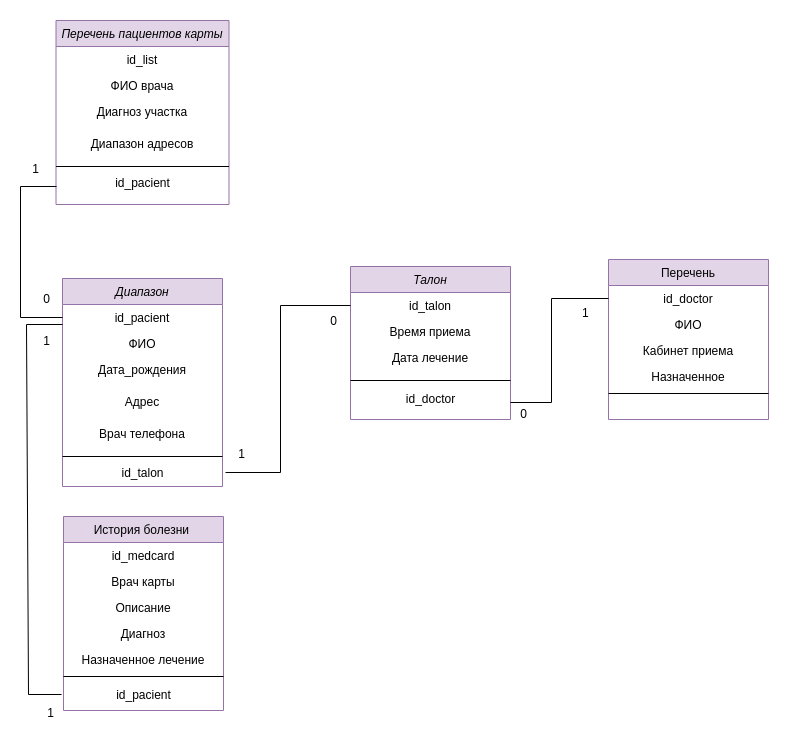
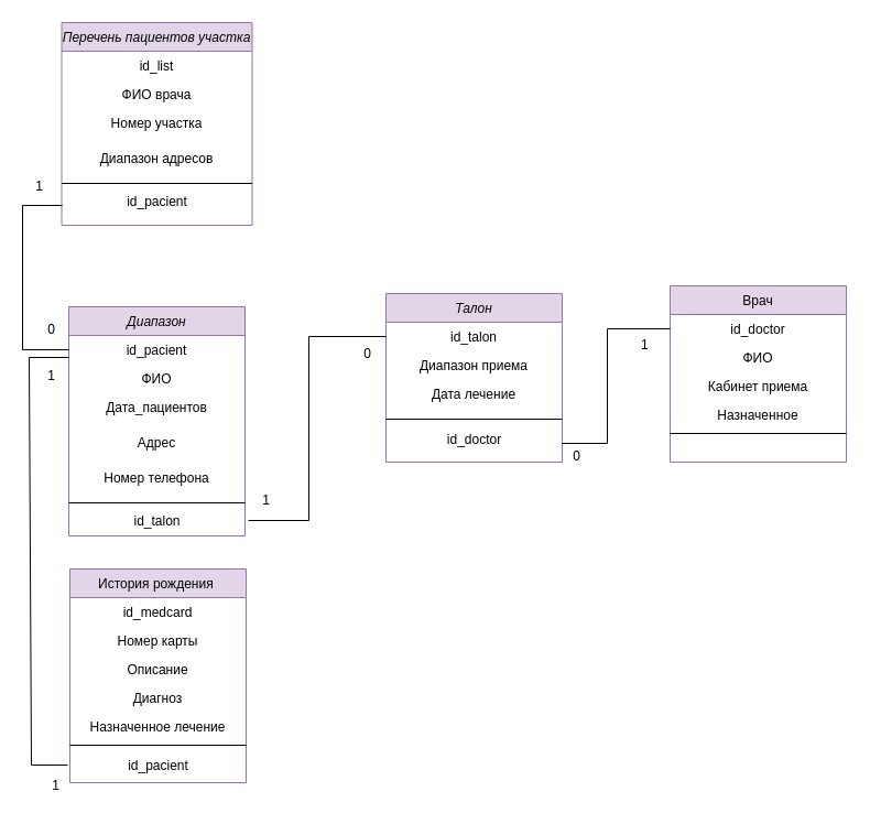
- <mxCell id="30" value="Перечень пациентов карты" style="swimlane;fontStyle=2;align=center;verticalAlign=top;childLayout=stackLayout;horizontal=1;startSize=26;horizontalStack=0;resizeParent=1;resizeLast=0;collapsible=1;marginBottom=0;rounded=0;shadow=0;strokeWidth=1;fillColor=#e1d5e7;strokeColor=#9673a6;" parent="1" vertex="1"><mxGeometry x="55.5" y="20" width="173" height="184" as="geometry"><mxRectangle x="230" y="140" width="160" height="26" as="alternateBounds" /></mxGeometry></mxCell>
+ <mxCell id="30" value="Перечень пациентов участка" style="swimlane;fontStyle=2;align=center;verticalAlign=top;childLayout=stackLayout;horizontal=1;startSize=26;horizontalStack=0;resizeParent=1;resizeLast=0;collapsible=1;marginBottom=0;rounded=0;shadow=0;strokeWidth=1;fillColor=#e1d5e7;strokeColor=#9673a6;" parent="1" vertex="1"><mxGeometry x="55.5" y="20" width="173" height="184" as="geometry"><mxRectangle x="230" y="140" width="160" height="26" as="alternateBounds" /></mxGeometry></mxCell>
- <mxCell id="33" value="Диагноз участка" style="text;align=center;verticalAlign=top;spacingLeft=4;spacingRight=4;overflow=hidden;rotatable=0;points=[[0,0.5],[1,0.5]];portConstraint=eastwest;rounded=0;shadow=0;html=0;" parent="30" vertex="1"><mxGeometry y="78" width="173" height="32" as="geometry" /></mxCell>
+ <mxCell id="33" value="Номер участка" style="text;align=center;verticalAlign=top;spacingLeft=4;spacingRight=4;overflow=hidden;rotatable=0;points=[[0,0.5],[1,0.5]];portConstraint=eastwest;rounded=0;shadow=0;html=0;" parent="30" vertex="1"><mxGeometry y="78" width="173" height="32" as="geometry" /></mxCell>
- <mxCell id="18" value="Перечень" style="swimlane;fontStyle=0;align=center;verticalAlign=top;childLayout=stackLayout;horizontal=1;startSize=26;horizontalStack=0;resizeParent=1;resizeLast=0;collapsible=1;marginBottom=0;rounded=0;shadow=0;strokeWidth=1;fillColor=#e1d5e7;strokeColor=#9673a6;" parent="1" vertex="1"><mxGeometry x="608" y="259" width="160" height="160" as="geometry"><mxRectangle x="550" y="140" width="160" height="26" as="alternateBounds" /></mxGeometry></mxCell>
+ <mxCell id="18" value="Врач" style="swimlane;fontStyle=0;align=center;verticalAlign=top;childLayout=stackLayout;horizontal=1;startSize=26;horizontalStack=0;resizeParent=1;resizeLast=0;collapsible=1;marginBottom=0;rounded=0;shadow=0;strokeWidth=1;fillColor=#e1d5e7;strokeColor=#9673a6;" parent="1" vertex="1"><mxGeometry x="608" y="259" width="160" height="160" as="geometry"><mxRectangle x="550" y="140" width="160" height="26" as="alternateBounds" /></mxGeometry></mxCell>
- <mxCell id="26" value="Время приема" style="text;align=center;verticalAlign=top;spacingLeft=4;spacingRight=4;overflow=hidden;rotatable=0;points=[[0,0.5],[1,0.5]];portConstraint=eastwest;rounded=0;shadow=0;html=0;" parent="24" vertex="1"><mxGeometry y="52" width="160" height="26" as="geometry" /></mxCell>
+ <mxCell id="26" value="Диапазон приема" style="text;align=center;verticalAlign=top;spacingLeft=4;spacingRight=4;overflow=hidden;rotatable=0;points=[[0,0.5],[1,0.5]];portConstraint=eastwest;rounded=0;shadow=0;html=0;" parent="24" vertex="1"><mxGeometry y="52" width="160" height="26" as="geometry" /></mxCell>
- <mxCell id="5" value="Дата_рождения" style="text;align=center;verticalAlign=top;spacingLeft=4;spacingRight=4;overflow=hidden;rotatable=0;points=[[0,0.5],[1,0.5]];portConstraint=eastwest;rounded=0;shadow=0;html=0;" parent="2" vertex="1"><mxGeometry y="78" width="160" height="32" as="geometry" /></mxCell>
+ <mxCell id="5" value="Дата_пациентов" style="text;align=center;verticalAlign=top;spacingLeft=4;spacingRight=4;overflow=hidden;rotatable=0;points=[[0,0.5],[1,0.5]];portConstraint=eastwest;rounded=0;shadow=0;html=0;" parent="2" vertex="1"><mxGeometry y="78" width="160" height="32" as="geometry" /></mxCell>
- <mxCell id="7" value="Врач телефона" style="text;align=center;verticalAlign=top;spacingLeft=4;spacingRight=4;overflow=hidden;rotatable=0;points=[[0,0.5],[1,0.5]];portConstraint=eastwest;rounded=0;shadow=0;html=0;" parent="2" vertex="1"><mxGeometry y="142" width="160" height="32" as="geometry" /></mxCell>
+ <mxCell id="7" value="Номер телефона" style="text;align=center;verticalAlign=top;spacingLeft=4;spacingRight=4;overflow=hidden;rotatable=0;points=[[0,0.5],[1,0.5]];portConstraint=eastwest;rounded=0;shadow=0;html=0;" parent="2" vertex="1"><mxGeometry y="142" width="160" height="32" as="geometry" /></mxCell>
- <mxCell id="10" value="История болезни " style="swimlane;fontStyle=0;align=center;verticalAlign=top;childLayout=stackLayout;horizontal=1;startSize=26;horizontalStack=0;resizeParent=1;resizeLast=0;collapsible=1;marginBottom=0;rounded=0;shadow=0;strokeWidth=1;fillColor=#e1d5e7;strokeColor=#9673a6;" parent="1" vertex="1"><mxGeometry x="63" y="516" width="160" height="194" as="geometry"><mxRectangle x="130" y="380" width="160" height="26" as="alternateBounds" /></mxGeometry></mxCell>
+ <mxCell id="10" value="История рождения " style="swimlane;fontStyle=0;align=center;verticalAlign=top;childLayout=stackLayout;horizontal=1;startSize=26;horizontalStack=0;resizeParent=1;resizeLast=0;collapsible=1;marginBottom=0;rounded=0;shadow=0;strokeWidth=1;fillColor=#e1d5e7;strokeColor=#9673a6;" parent="1" vertex="1"><mxGeometry x="63" y="516" width="160" height="194" as="geometry"><mxRectangle x="130" y="380" width="160" height="26" as="alternateBounds" /></mxGeometry></mxCell>
- <mxCell id="12" value="Врач карты" style="text;align=center;verticalAlign=top;spacingLeft=4;spacingRight=4;overflow=hidden;rotatable=0;points=[[0,0.5],[1,0.5]];portConstraint=eastwest;fontStyle=0" parent="10" vertex="1"><mxGeometry y="52" width="160" height="26" as="geometry" /></mxCell>
+ <mxCell id="12" value="Номер карты" style="text;align=center;verticalAlign=top;spacingLeft=4;spacingRight=4;overflow=hidden;rotatable=0;points=[[0,0.5],[1,0.5]];portConstraint=eastwest;fontStyle=0" parent="10" vertex="1"><mxGeometry y="52" width="160" height="26" as="geometry" /></mxCell>
